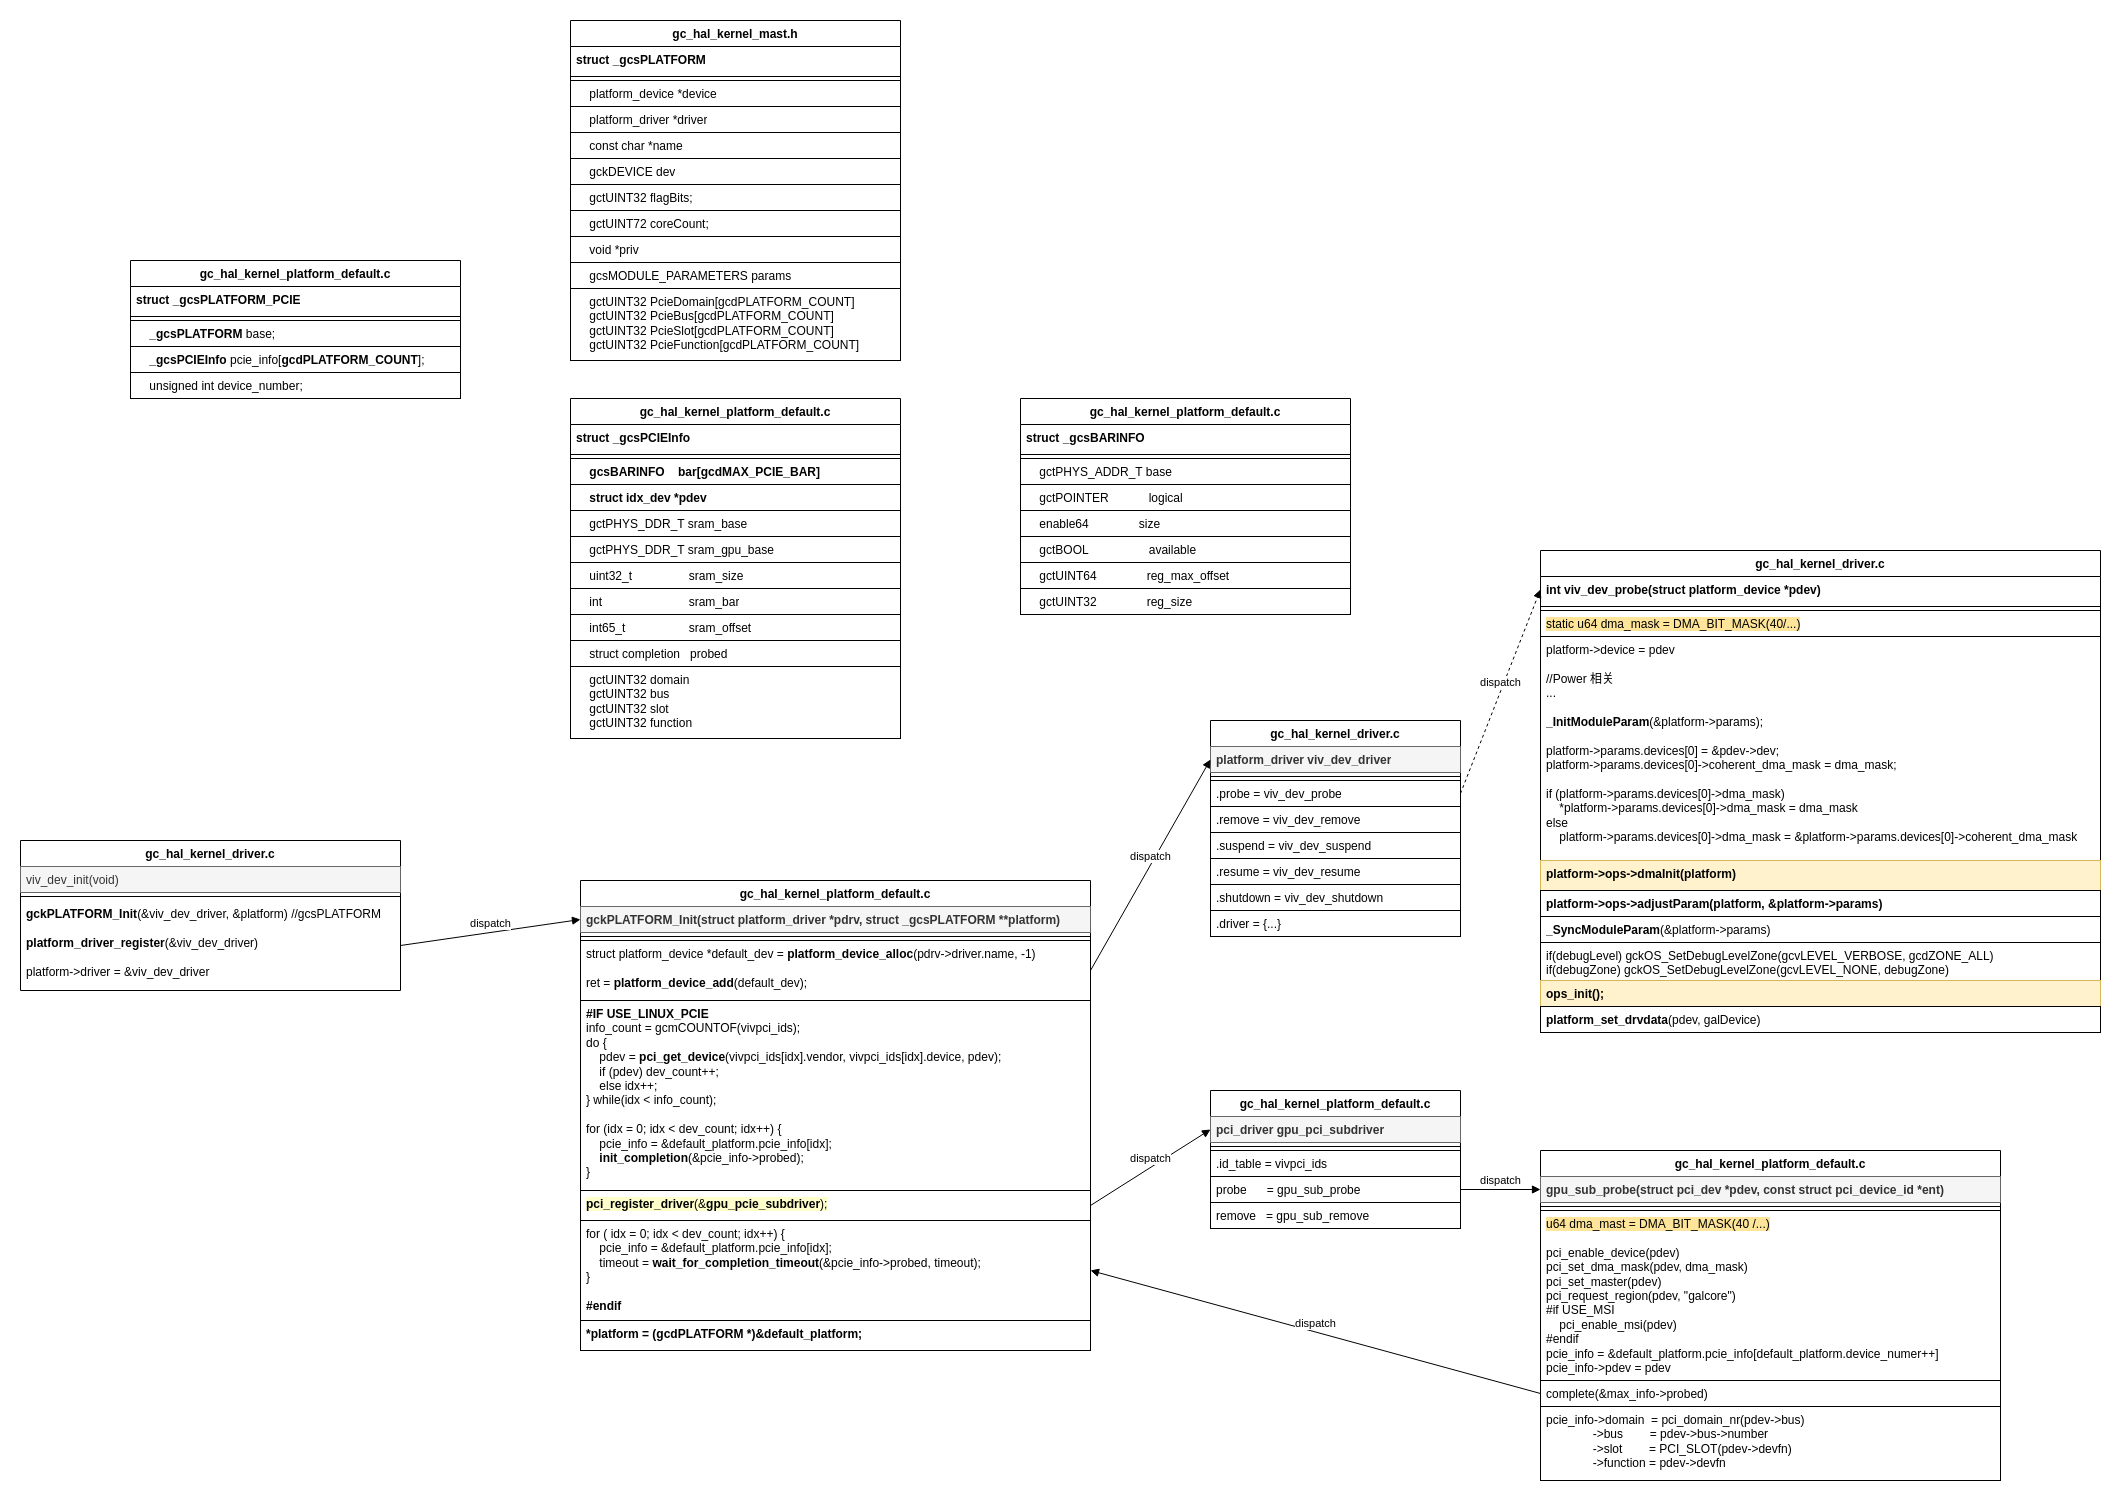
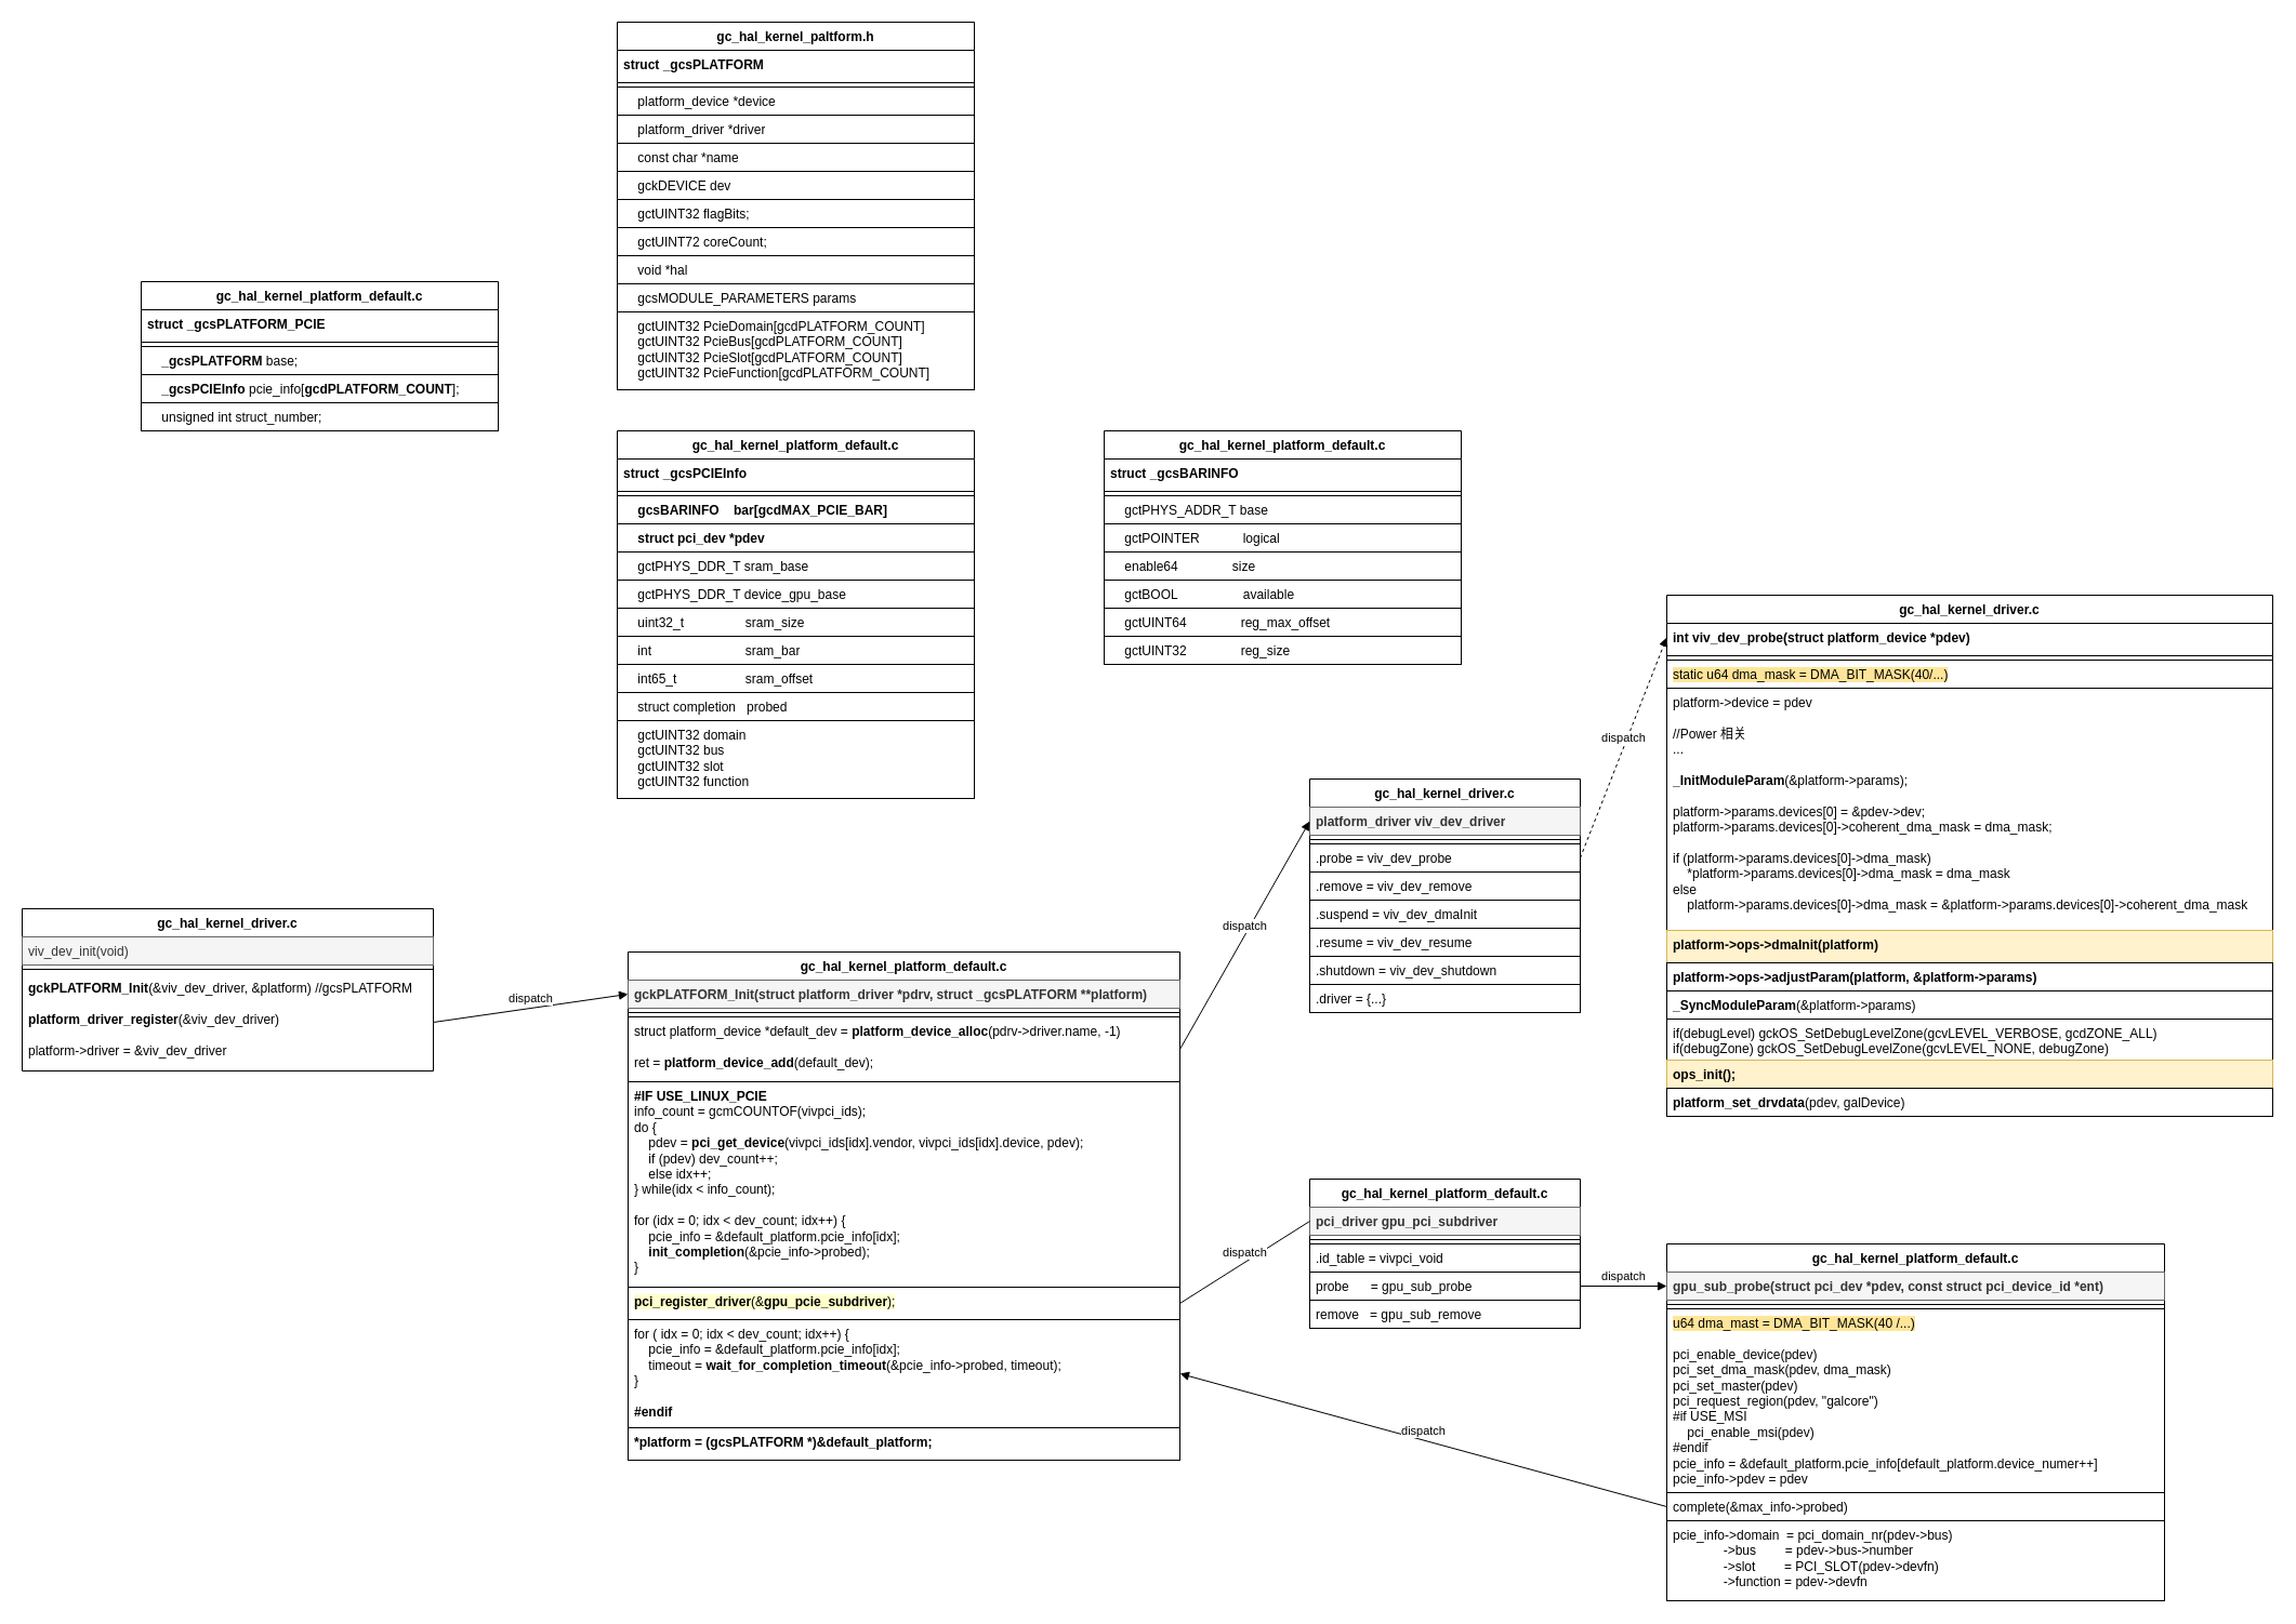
- <mxCell id="33" value="gc_hal_kernel_mast.h" style="swimlane;fontStyle=1;align=center;verticalAlign=top;childLayout=stackLayout;horizontal=1;startSize=26;horizontalStack=0;resizeParent=1;resizeParentMax=0;resizeLast=0;collapsible=1;marginBottom=0;whiteSpace=wrap;html=1;" vertex="1" parent="1"><mxGeometry x="570" y="20" width="330" height="340" as="geometry" /></mxCell>
+ <mxCell id="33" value="gc_hal_kernel_paltform.h" style="swimlane;fontStyle=1;align=center;verticalAlign=top;childLayout=stackLayout;horizontal=1;startSize=26;horizontalStack=0;resizeParent=1;resizeParentMax=0;resizeLast=0;collapsible=1;marginBottom=0;whiteSpace=wrap;html=1;" vertex="1" parent="1"><mxGeometry x="570" y="20" width="330" height="340" as="geometry" /></mxCell>
- <mxCell id="42" value="&amp;nbsp; &amp;nbsp; void *priv" style="text;strokeColor=default;fillColor=none;align=left;verticalAlign=top;spacingLeft=4;spacingRight=4;overflow=hidden;rotatable=0;points=[[0,0.5],[1,0.5]];portConstraint=eastwest;whiteSpace=wrap;html=1;" vertex="1" parent="33"><mxGeometry y="216" width="330" height="26" as="geometry" /></mxCell>
+ <mxCell id="42" value="&amp;nbsp; &amp;nbsp; void *hal" style="text;strokeColor=default;fillColor=none;align=left;verticalAlign=top;spacingLeft=4;spacingRight=4;overflow=hidden;rotatable=0;points=[[0,0.5],[1,0.5]];portConstraint=eastwest;whiteSpace=wrap;html=1;" vertex="1" parent="33"><mxGeometry y="216" width="330" height="26" as="geometry" /></mxCell>
- <mxCell id="20" value="&amp;nbsp; &amp;nbsp; unsigned int device_number;" style="text;strokeColor=default;fillColor=none;align=left;verticalAlign=top;spacingLeft=4;spacingRight=4;overflow=hidden;rotatable=0;points=[[0,0.5],[1,0.5]];portConstraint=eastwest;whiteSpace=wrap;html=1;" vertex="1" parent="15"><mxGeometry y="112" width="330" height="26" as="geometry" /></mxCell>
+ <mxCell id="20" value="&amp;nbsp; &amp;nbsp; unsigned int struct_number;" style="text;strokeColor=default;fillColor=none;align=left;verticalAlign=top;spacingLeft=4;spacingRight=4;overflow=hidden;rotatable=0;points=[[0,0.5],[1,0.5]];portConstraint=eastwest;whiteSpace=wrap;html=1;" vertex="1" parent="15"><mxGeometry y="112" width="330" height="26" as="geometry" /></mxCell>
- <mxCell id="25" value="&lt;b&gt;&amp;nbsp; &amp;nbsp; struct idx_dev *pdev&lt;/b&gt;" style="text;strokeColor=default;fillColor=none;align=left;verticalAlign=top;spacingLeft=4;spacingRight=4;overflow=hidden;rotatable=0;points=[[0,0.5],[1,0.5]];portConstraint=eastwest;whiteSpace=wrap;html=1;" vertex="1" parent="21"><mxGeometry y="86" width="330" height="26" as="geometry" /></mxCell>
+ <mxCell id="25" value="&lt;b&gt;&amp;nbsp; &amp;nbsp; struct pci_dev *pdev&lt;/b&gt;" style="text;strokeColor=default;fillColor=none;align=left;verticalAlign=top;spacingLeft=4;spacingRight=4;overflow=hidden;rotatable=0;points=[[0,0.5],[1,0.5]];portConstraint=eastwest;whiteSpace=wrap;html=1;" vertex="1" parent="21"><mxGeometry y="86" width="330" height="26" as="geometry" /></mxCell>
- <mxCell id="27" value="&amp;nbsp; &amp;nbsp; gctPHYS_DDR_T sram_gpu_base" style="text;strokeColor=default;fillColor=none;align=left;verticalAlign=top;spacingLeft=4;spacingRight=4;overflow=hidden;rotatable=0;points=[[0,0.5],[1,0.5]];portConstraint=eastwest;whiteSpace=wrap;html=1;" vertex="1" parent="21"><mxGeometry y="138" width="330" height="26" as="geometry" /></mxCell>
+ <mxCell id="27" value="&amp;nbsp; &amp;nbsp; gctPHYS_DDR_T device_gpu_base" style="text;strokeColor=default;fillColor=none;align=left;verticalAlign=top;spacingLeft=4;spacingRight=4;overflow=hidden;rotatable=0;points=[[0,0.5],[1,0.5]];portConstraint=eastwest;whiteSpace=wrap;html=1;" vertex="1" parent="21"><mxGeometry y="138" width="330" height="26" as="geometry" /></mxCell>
- <mxCell id="74" value=".suspend = viv_dev_suspend" style="text;strokeColor=default;fillColor=none;align=left;verticalAlign=top;spacingLeft=4;spacingRight=4;overflow=hidden;rotatable=0;points=[[0,0.5],[1,0.5]];portConstraint=eastwest;whiteSpace=wrap;html=1;" vertex="1" parent="69"><mxGeometry y="112" width="250" height="26" as="geometry" /></mxCell>
+ <mxCell id="74" value=".suspend = viv_dev_dmaInit" style="text;strokeColor=default;fillColor=none;align=left;verticalAlign=top;spacingLeft=4;spacingRight=4;overflow=hidden;rotatable=0;points=[[0,0.5],[1,0.5]];portConstraint=eastwest;whiteSpace=wrap;html=1;" vertex="1" parent="69"><mxGeometry y="112" width="250" height="26" as="geometry" /></mxCell>
- <mxCell id="60" value="dispatch" style="html=1;verticalAlign=bottom;endArrow=block;curved=0;rounded=0;entryX=0;entryY=0.5;entryDx=0;entryDy=0;exitX=1;exitY=0.5;exitDx=0;exitDy=0;" edge="1" parent="1" source="11" target="55"><mxGeometry width="80" relative="1" as="geometry"><mxPoint x="1220" y="1130" as="sourcePoint" /><mxPoint x="1030" y="447" as="targetPoint" /></mxGeometry></mxCell>
+ <mxCell id="60" value="dispatch" style="html=1;verticalAlign=bottom;endArrow=none;curved=0;rounded=0;entryX=0;entryY=0.5;entryDx=0;entryDy=0;exitX=1;exitY=0.5;exitDx=0;exitDy=0;" edge="1" parent="1" source="11" target="55"><mxGeometry width="80" relative="1" as="geometry"><mxPoint x="1220" y="1130" as="sourcePoint" /><mxPoint x="1030" y="447" as="targetPoint" /></mxGeometry></mxCell>
- <mxCell id="57" value=".id_table = vivpci_ids" style="text;strokeColor=default;fillColor=none;align=left;verticalAlign=top;spacingLeft=4;spacingRight=4;overflow=hidden;rotatable=0;points=[[0,0.5],[1,0.5]];portConstraint=eastwest;whiteSpace=wrap;html=1;" vertex="1" parent="54"><mxGeometry y="60" width="250" height="26" as="geometry" /></mxCell>
+ <mxCell id="57" value=".id_table = vivpci_void" style="text;strokeColor=default;fillColor=none;align=left;verticalAlign=top;spacingLeft=4;spacingRight=4;overflow=hidden;rotatable=0;points=[[0,0.5],[1,0.5]];portConstraint=eastwest;whiteSpace=wrap;html=1;" vertex="1" parent="54"><mxGeometry y="60" width="250" height="26" as="geometry" /></mxCell>
- <mxCell id="13" value="&lt;div&gt;&lt;b&gt;*platform = (gcdPLATFORM *)&amp;amp;default_platform;&lt;/b&gt;&lt;/div&gt;" style="text;strokeColor=default;fillColor=none;align=left;verticalAlign=top;spacingLeft=4;spacingRight=4;overflow=hidden;rotatable=0;points=[[0,0.5],[1,0.5]];portConstraint=eastwest;whiteSpace=wrap;html=1;" vertex="1" parent="6"><mxGeometry y="440" width="510" height="30" as="geometry" /></mxCell>
+ <mxCell id="13" value="&lt;div&gt;&lt;b&gt;*platform = (gcsPLATFORM *)&amp;amp;default_platform;&lt;/b&gt;&lt;/div&gt;" style="text;strokeColor=default;fillColor=none;align=left;verticalAlign=top;spacingLeft=4;spacingRight=4;overflow=hidden;rotatable=0;points=[[0,0.5],[1,0.5]];portConstraint=eastwest;whiteSpace=wrap;html=1;" vertex="1" parent="6"><mxGeometry y="440" width="510" height="30" as="geometry" /></mxCell>
